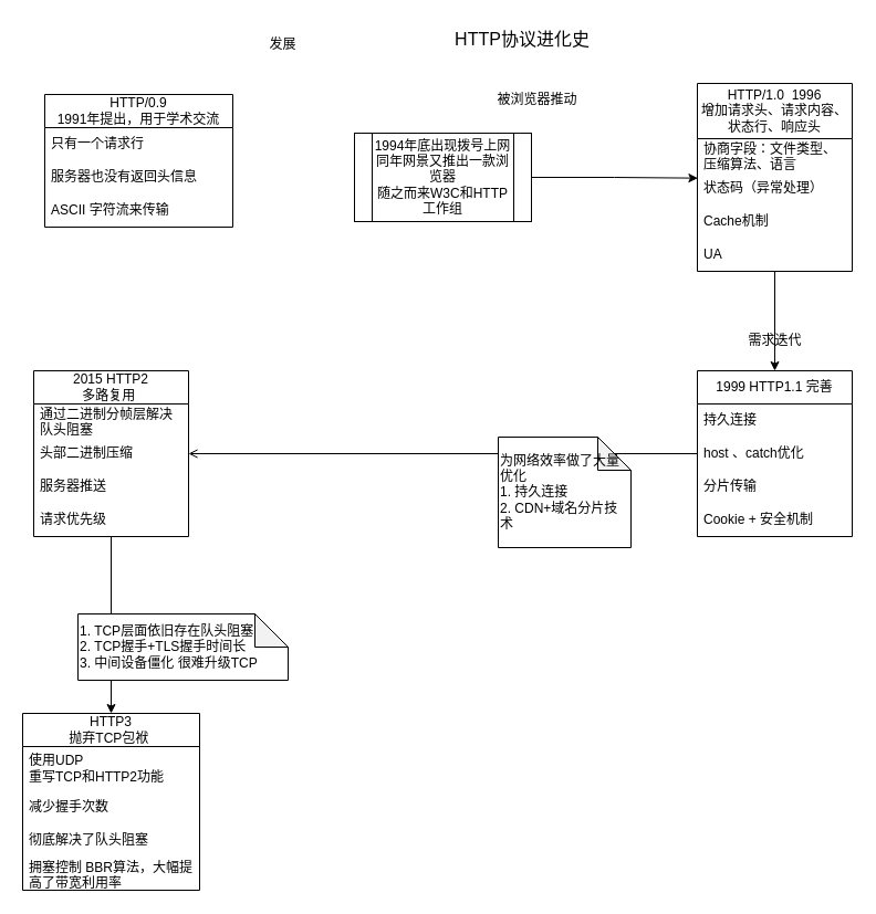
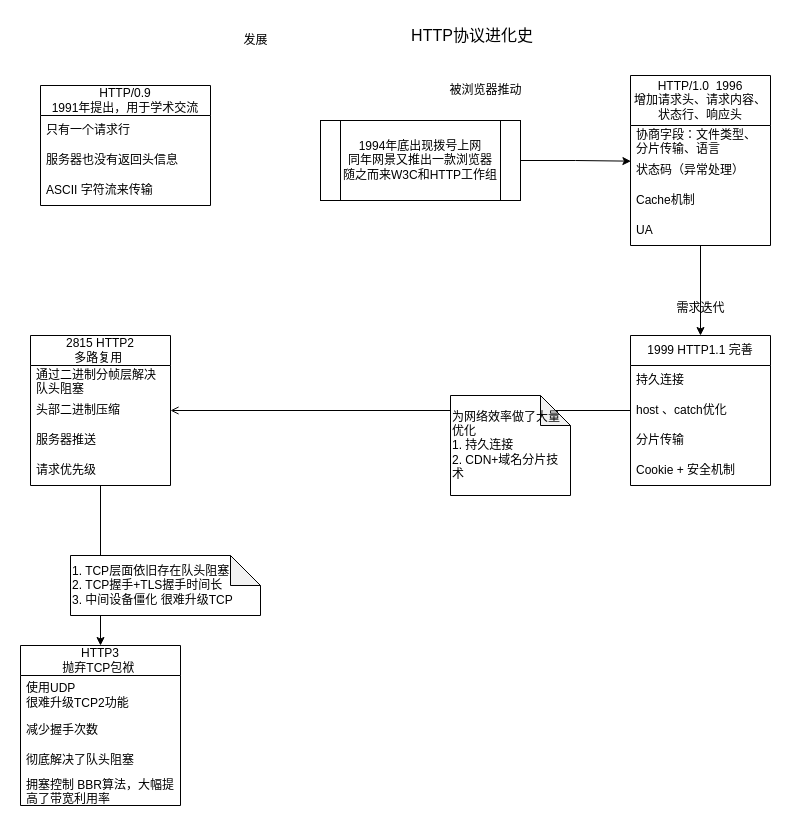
- <mxCell id="11" value="协商字段：文件类型、压缩算法、语言" style="text;strokeColor=none;fillColor=none;align=left;verticalAlign=middle;spacingLeft=4;spacingRight=4;overflow=hidden;points=[[0,0.5],[1,0.5]];portConstraint=eastwest;rotatable=0;whiteSpace=wrap;html=1;" parent="10" vertex="1"><mxGeometry y="50" width="140" height="30" as="geometry" /></mxCell>
+ <mxCell id="11" value="协商字段：文件类型、分片传输、语言" style="text;strokeColor=none;fillColor=none;align=left;verticalAlign=middle;spacingLeft=4;spacingRight=4;overflow=hidden;points=[[0,0.5],[1,0.5]];portConstraint=eastwest;rotatable=0;whiteSpace=wrap;html=1;" parent="10" vertex="1"><mxGeometry y="50" width="140" height="30" as="geometry" /></mxCell>
- <mxCell id="8" value="1994年底出现拨号上网&lt;br&gt;同年网景又推出一款浏览器&lt;br&gt;随之而来W3C和HTTP工作组" style="shape=process;whiteSpace=wrap;html=1;backgroundOutline=1;" parent="1" vertex="1"><mxGeometry x="320" y="120" width="160" height="80" as="geometry" /></mxCell>
+ <mxCell id="8" value="1994年底出现拨号上网&lt;br&gt;同年网景又推出一款浏览器&lt;br&gt;随之而来W3C和HTTP工作组" style="shape=process;whiteSpace=wrap;html=1;backgroundOutline=1;" parent="1" vertex="1"><mxGeometry x="320" y="120" width="200" height="80" as="geometry" /></mxCell>
- <mxCell id="26" value="2015 HTTP2&lt;br&gt;多路复用&amp;nbsp;" style="swimlane;fontStyle=0;childLayout=stackLayout;horizontal=1;startSize=30;horizontalStack=0;resizeParent=1;resizeParentMax=0;resizeLast=0;collapsible=1;marginBottom=0;whiteSpace=wrap;html=1;" parent="1" vertex="1"><mxGeometry x="30" y="335" width="140" height="150" as="geometry" /></mxCell>
+ <mxCell id="26" value="2815 HTTP2&lt;br&gt;多路复用&amp;nbsp;" style="swimlane;fontStyle=0;childLayout=stackLayout;horizontal=1;startSize=30;horizontalStack=0;resizeParent=1;resizeParentMax=0;resizeLast=0;collapsible=1;marginBottom=0;whiteSpace=wrap;html=1;" parent="1" vertex="1"><mxGeometry x="30" y="335" width="140" height="150" as="geometry" /></mxCell>
- <mxCell id="32" value="使用UDP&lt;br&gt;重写TCP和HTTP2功能" style="text;strokeColor=none;fillColor=none;align=left;verticalAlign=middle;spacingLeft=4;spacingRight=4;overflow=hidden;points=[[0,0.5],[1,0.5]];portConstraint=eastwest;rotatable=0;whiteSpace=wrap;html=1;" parent="31" vertex="1"><mxGeometry y="30" width="160" height="40" as="geometry" /></mxCell>
+ <mxCell id="32" value="使用UDP&lt;br&gt;很难升级TCP2功能" style="text;strokeColor=none;fillColor=none;align=left;verticalAlign=middle;spacingLeft=4;spacingRight=4;overflow=hidden;points=[[0,0.5],[1,0.5]];portConstraint=eastwest;rotatable=0;whiteSpace=wrap;html=1;" parent="31" vertex="1"><mxGeometry y="30" width="160" height="40" as="geometry" /></mxCell>
